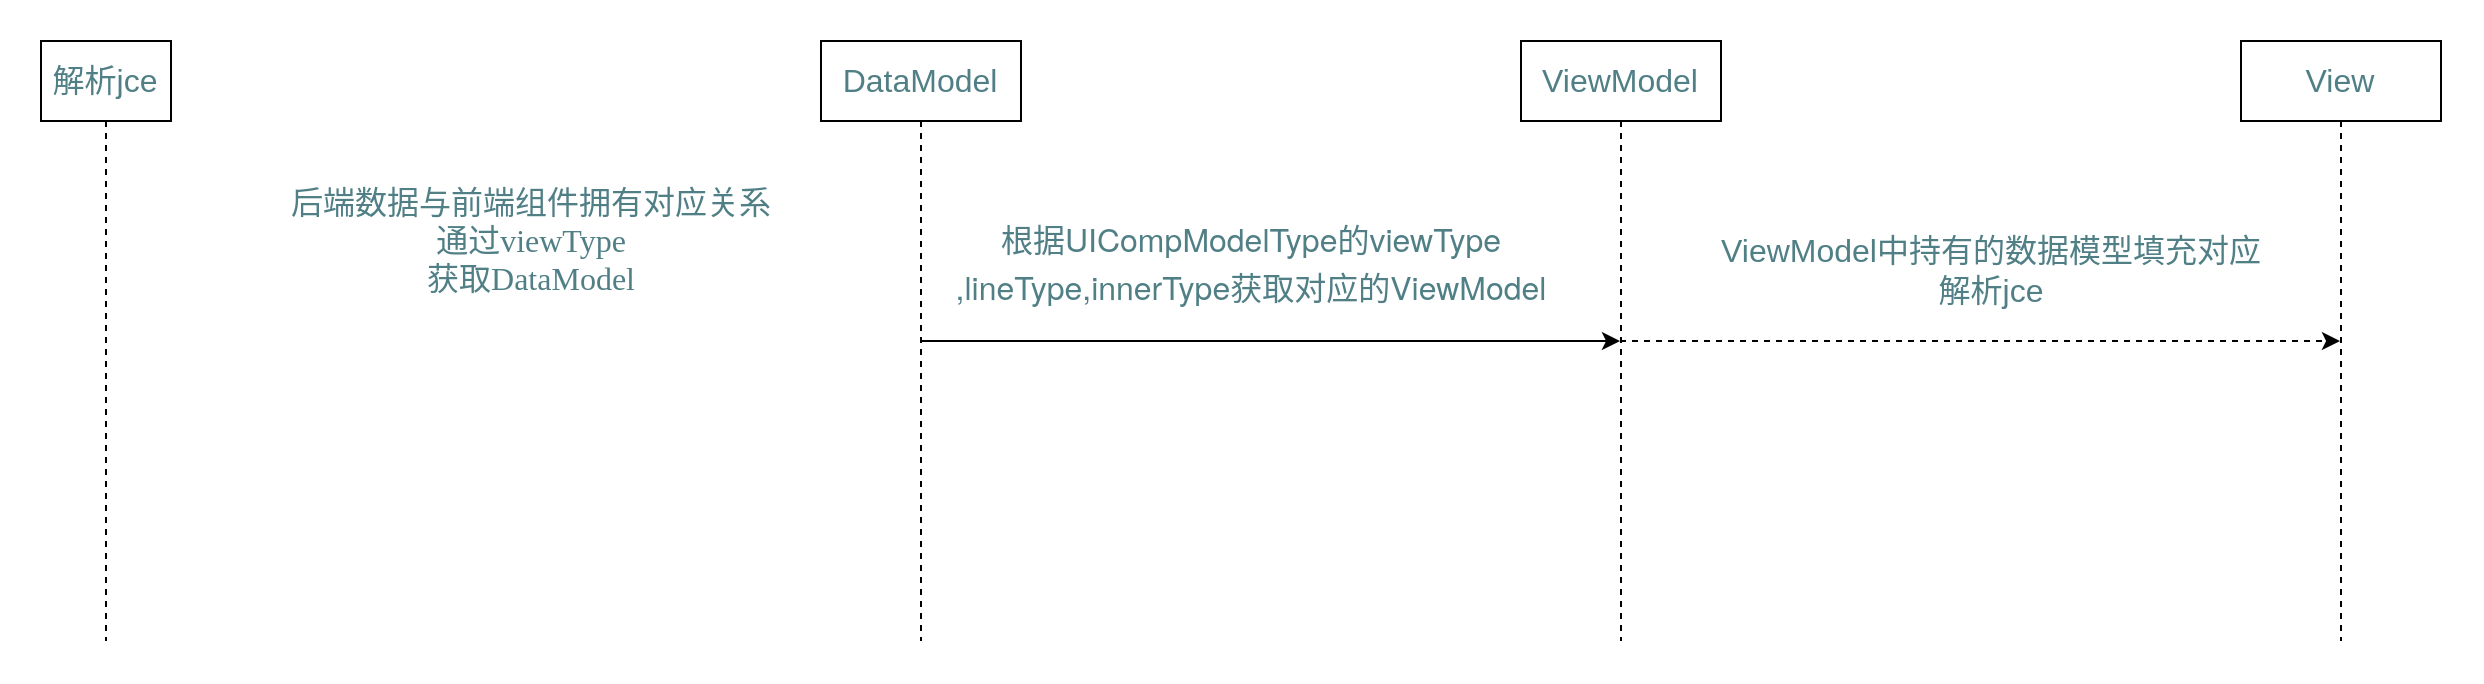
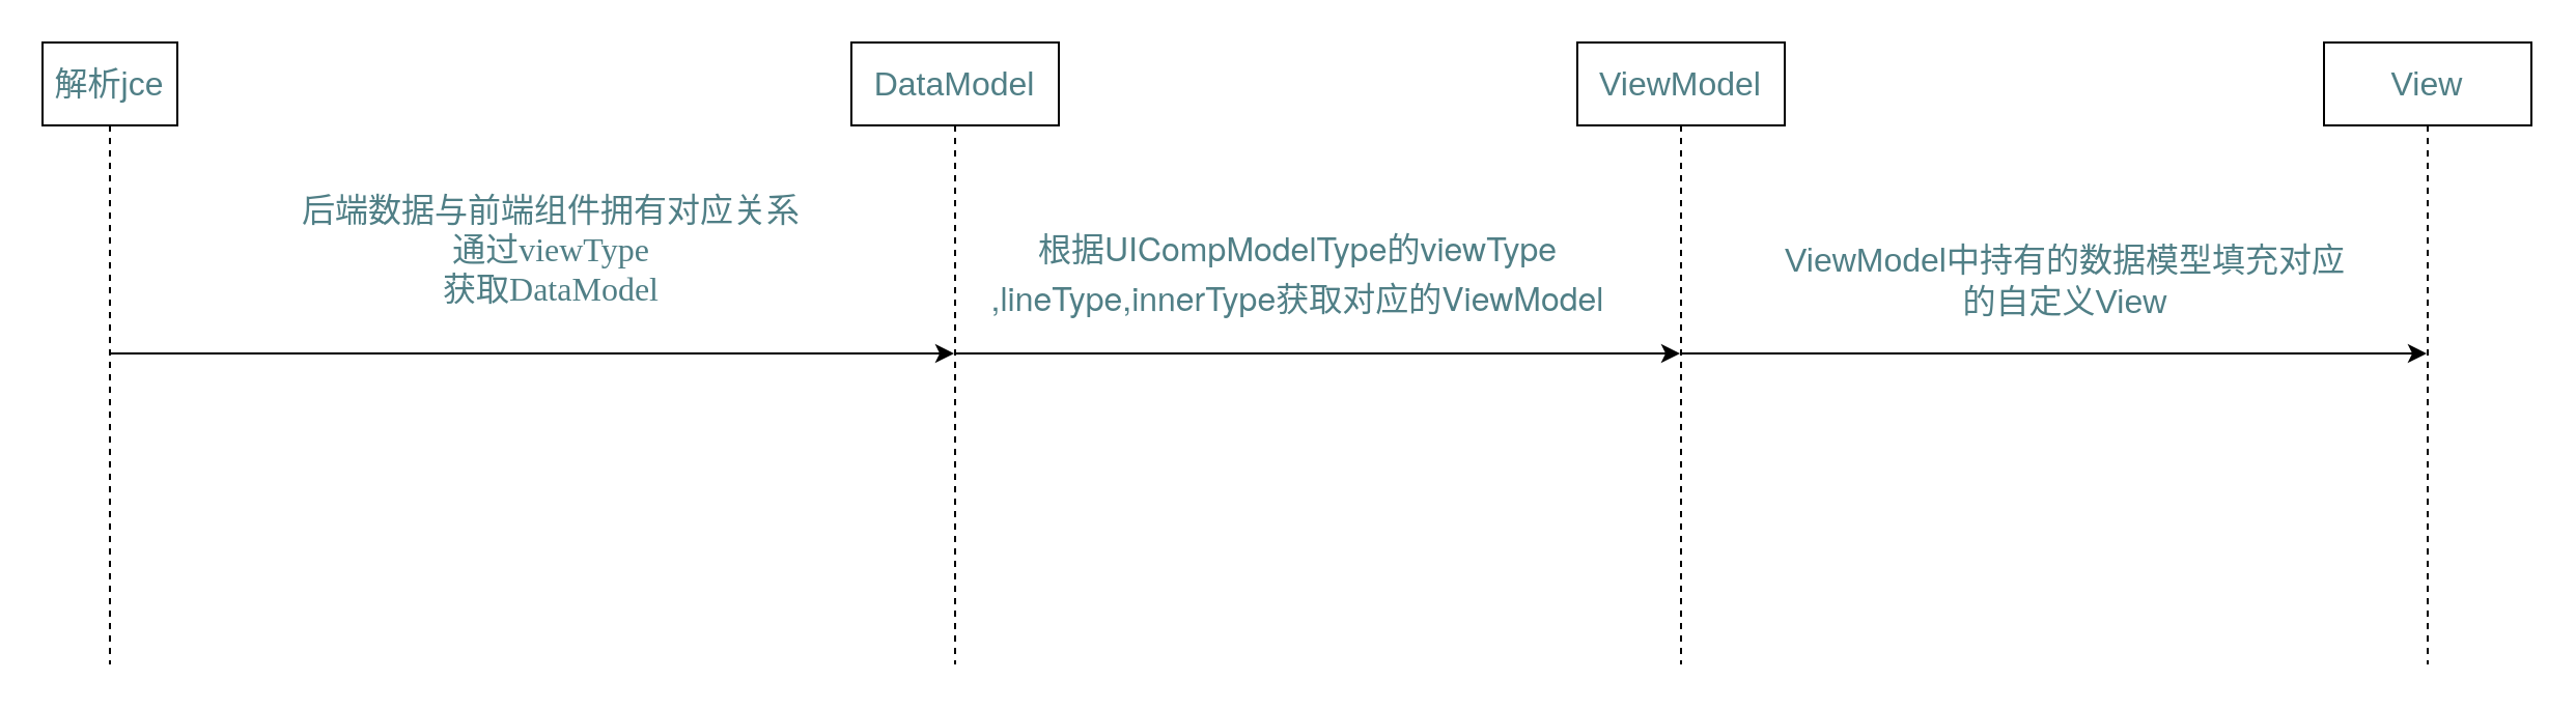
- <mxCell id="12" value="&lt;span&gt;ViewModel中持有的数据模型填充对应&lt;br&gt;解析jce&lt;/span&gt;" style="text;html=1;align=center;verticalAlign=middle;resizable=0;points=[];autosize=1;fontSize=16;fontColor=#507F86;" vertex="1" parent="1"><mxGeometry x="850" y="115" width="290" height="40" as="geometry" /></mxCell>
+ <mxCell id="12" value="&lt;span&gt;ViewModel中持有的数据模型填充对应&lt;br&gt;的自定义View&lt;/span&gt;" style="text;html=1;align=center;verticalAlign=middle;resizable=0;points=[];autosize=1;fontSize=16;fontColor=#507F86;" vertex="1" parent="1"><mxGeometry x="850" y="115" width="290" height="40" as="geometry" /></mxCell>
+ <mxCell id="2" style="edgeStyle=orthogonalEdgeStyle;rounded=0;orthogonalLoop=1;jettySize=auto;html=1;fontSize=16;fontColor=#507F86;" edge="1" parent="1" source="3" target="5"><mxGeometry relative="1" as="geometry" /></mxCell>
- <mxCell id="6" style="edgeStyle=orthogonalEdgeStyle;rounded=0;orthogonalLoop=1;jettySize=auto;html=1;fontSize=16;fontColor=#507F86;dashed=1;" edge="1" parent="1" source="7" target="8"><mxGeometry relative="1" as="geometry" /></mxCell>
+ <mxCell id="6" style="edgeStyle=orthogonalEdgeStyle;rounded=0;orthogonalLoop=1;jettySize=auto;html=1;fontSize=16;fontColor=#507F86;" edge="1" parent="1" source="7" target="8"><mxGeometry relative="1" as="geometry" /></mxCell>
